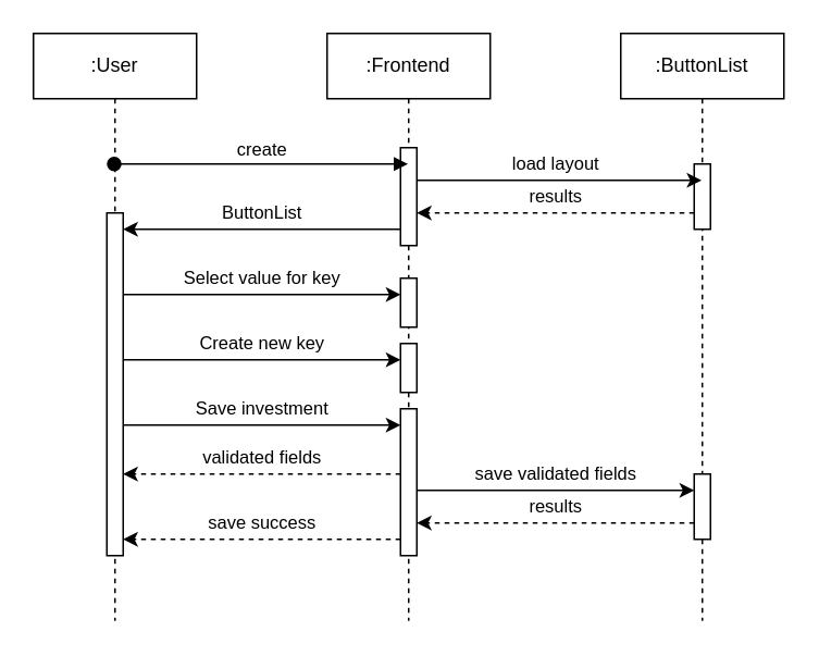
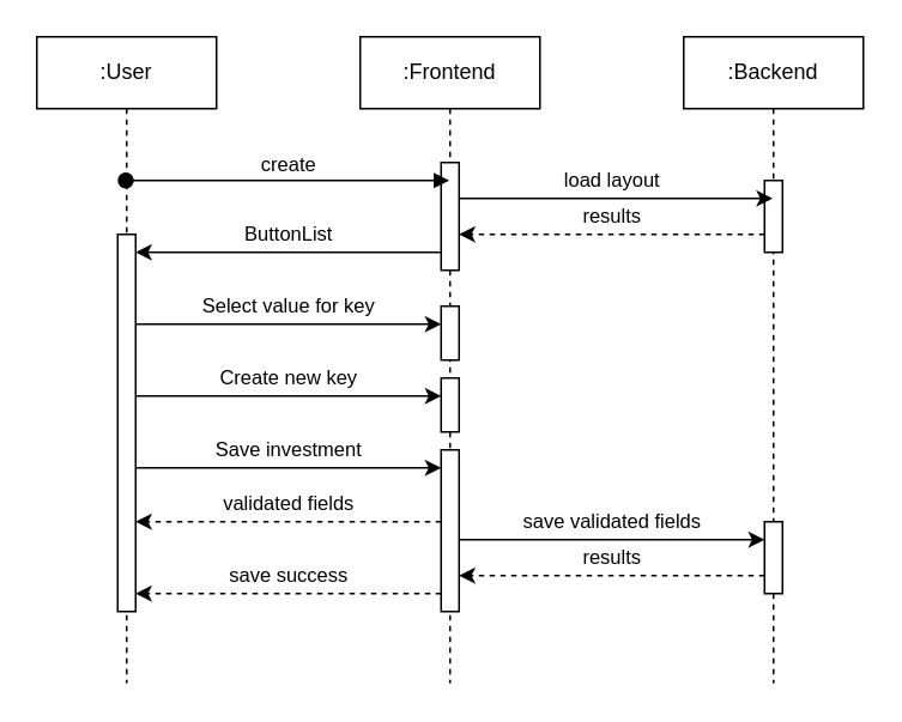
- <mxCell id="12" value=":ButtonList" style="shape=umlLifeline;perimeter=lifelinePerimeter;whiteSpace=wrap;html=1;container=0;dropTarget=0;collapsible=0;recursiveResize=0;outlineConnect=0;portConstraint=eastwest;newEdgeStyle={&quot;edgeStyle&quot;:&quot;elbowEdgeStyle&quot;,&quot;elbow&quot;:&quot;vertical&quot;,&quot;curved&quot;:0,&quot;rounded&quot;:0};" vertex="1" parent="1"><mxGeometry x="380" y="20" width="100" height="360" as="geometry" /></mxCell>
+ <mxCell id="12" value=":Backend" style="shape=umlLifeline;perimeter=lifelinePerimeter;whiteSpace=wrap;html=1;container=0;dropTarget=0;collapsible=0;recursiveResize=0;outlineConnect=0;portConstraint=eastwest;newEdgeStyle={&quot;edgeStyle&quot;:&quot;elbowEdgeStyle&quot;,&quot;elbow&quot;:&quot;vertical&quot;,&quot;curved&quot;:0,&quot;rounded&quot;:0};" vertex="1" parent="1"><mxGeometry x="380" y="20" width="100" height="360" as="geometry" /></mxCell>
